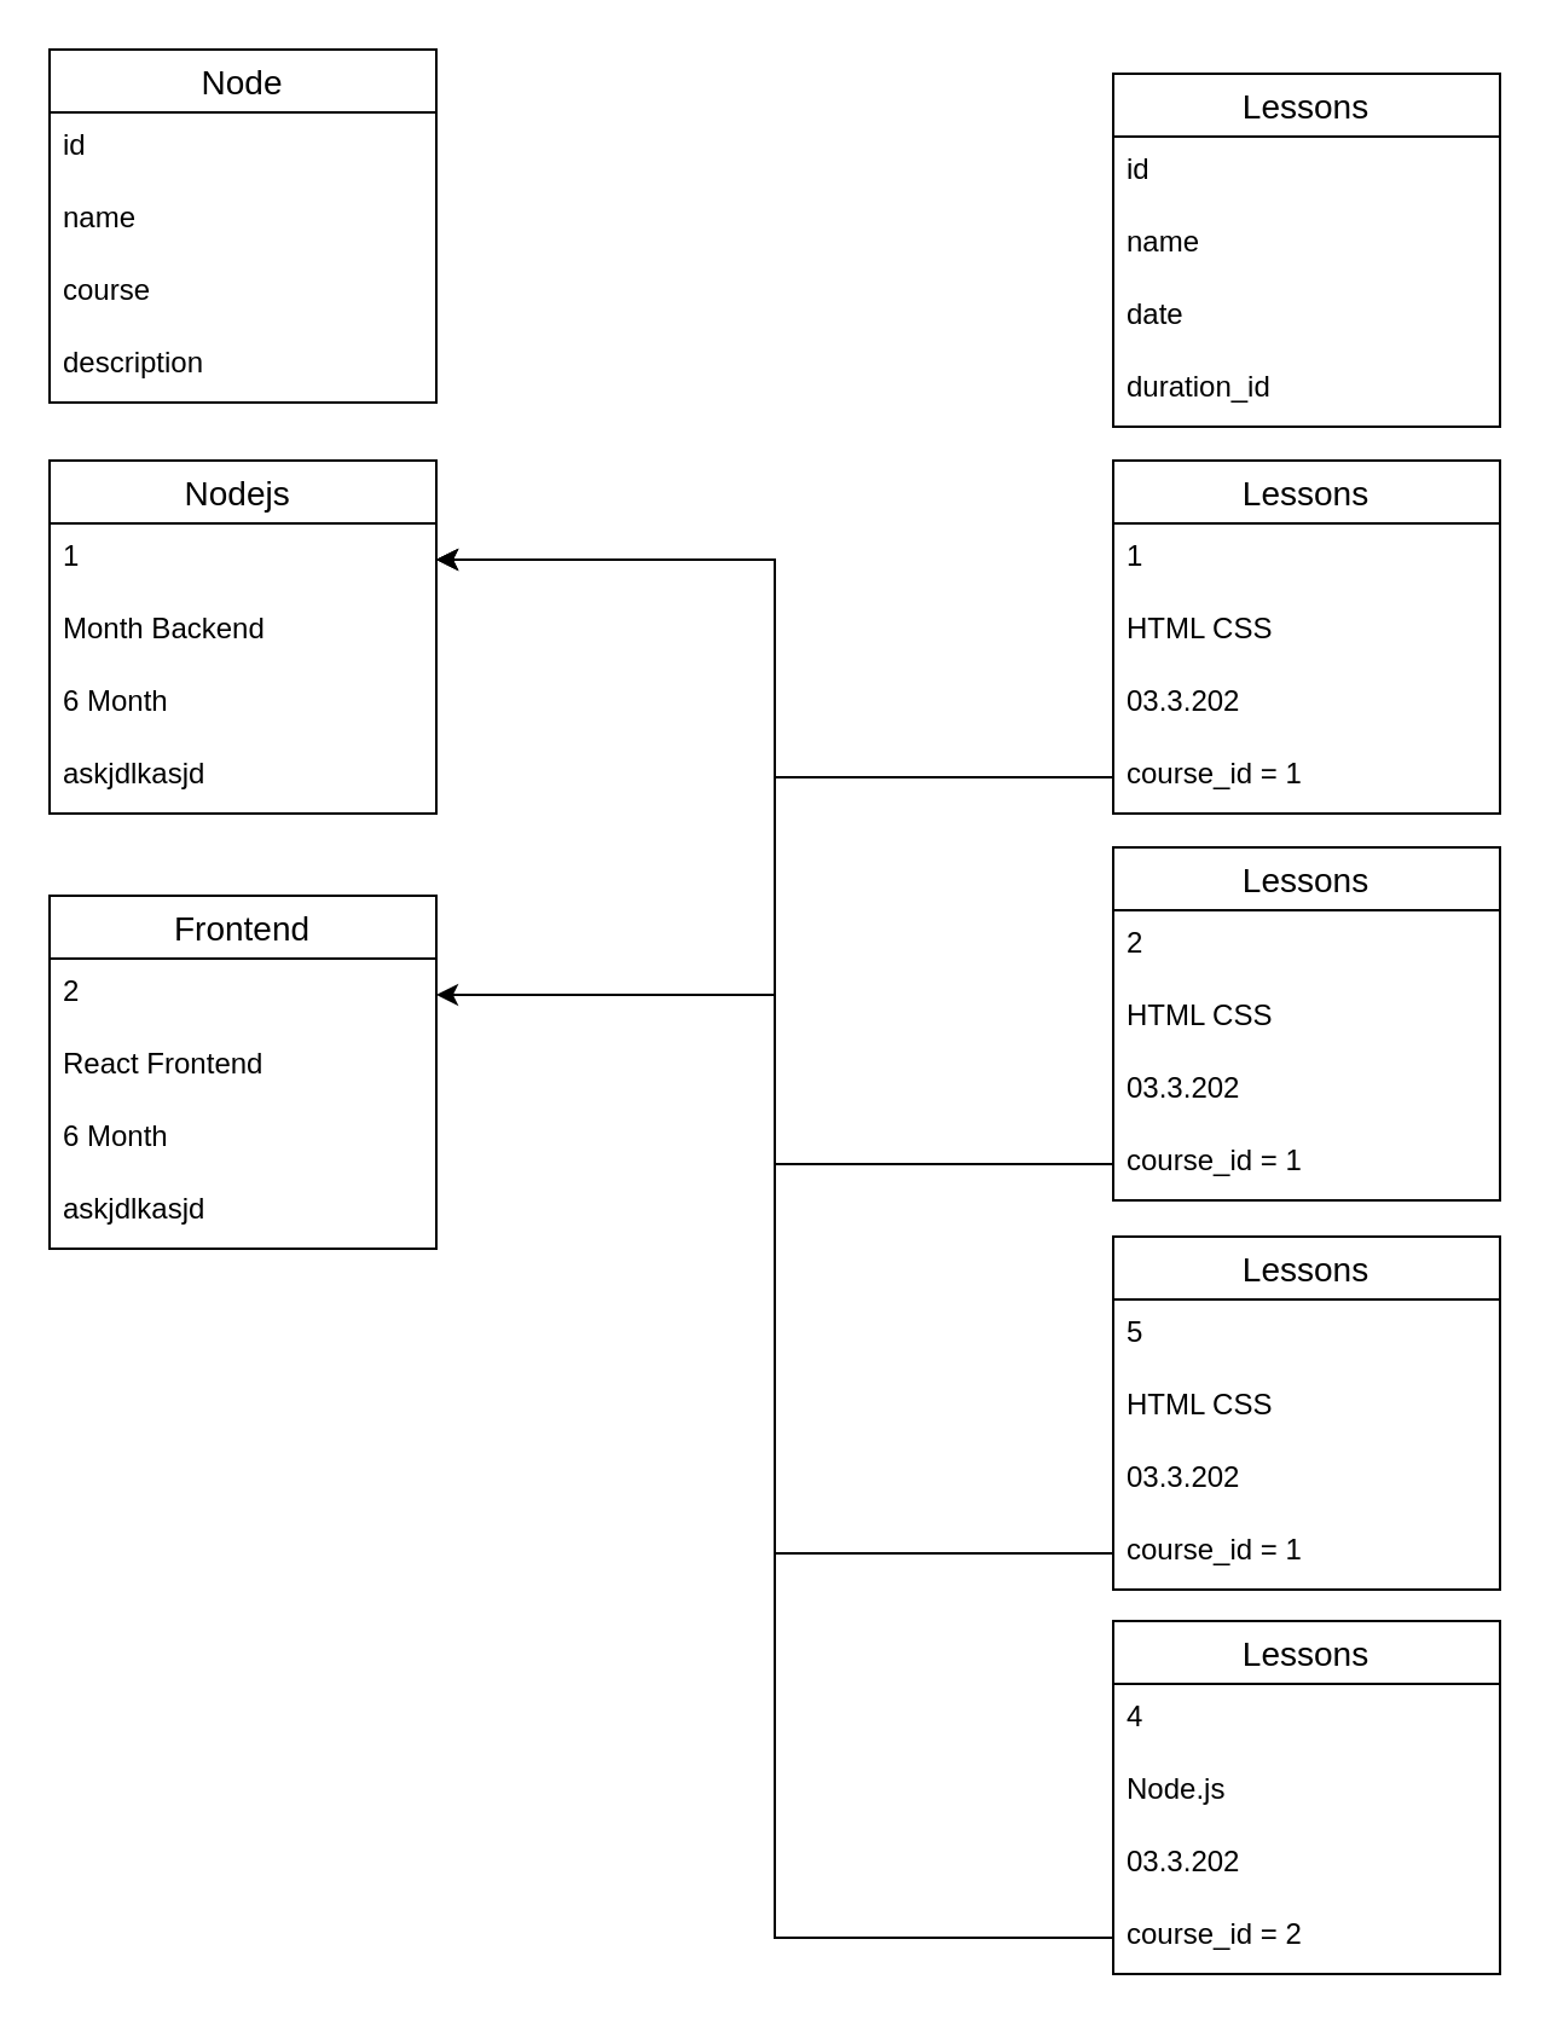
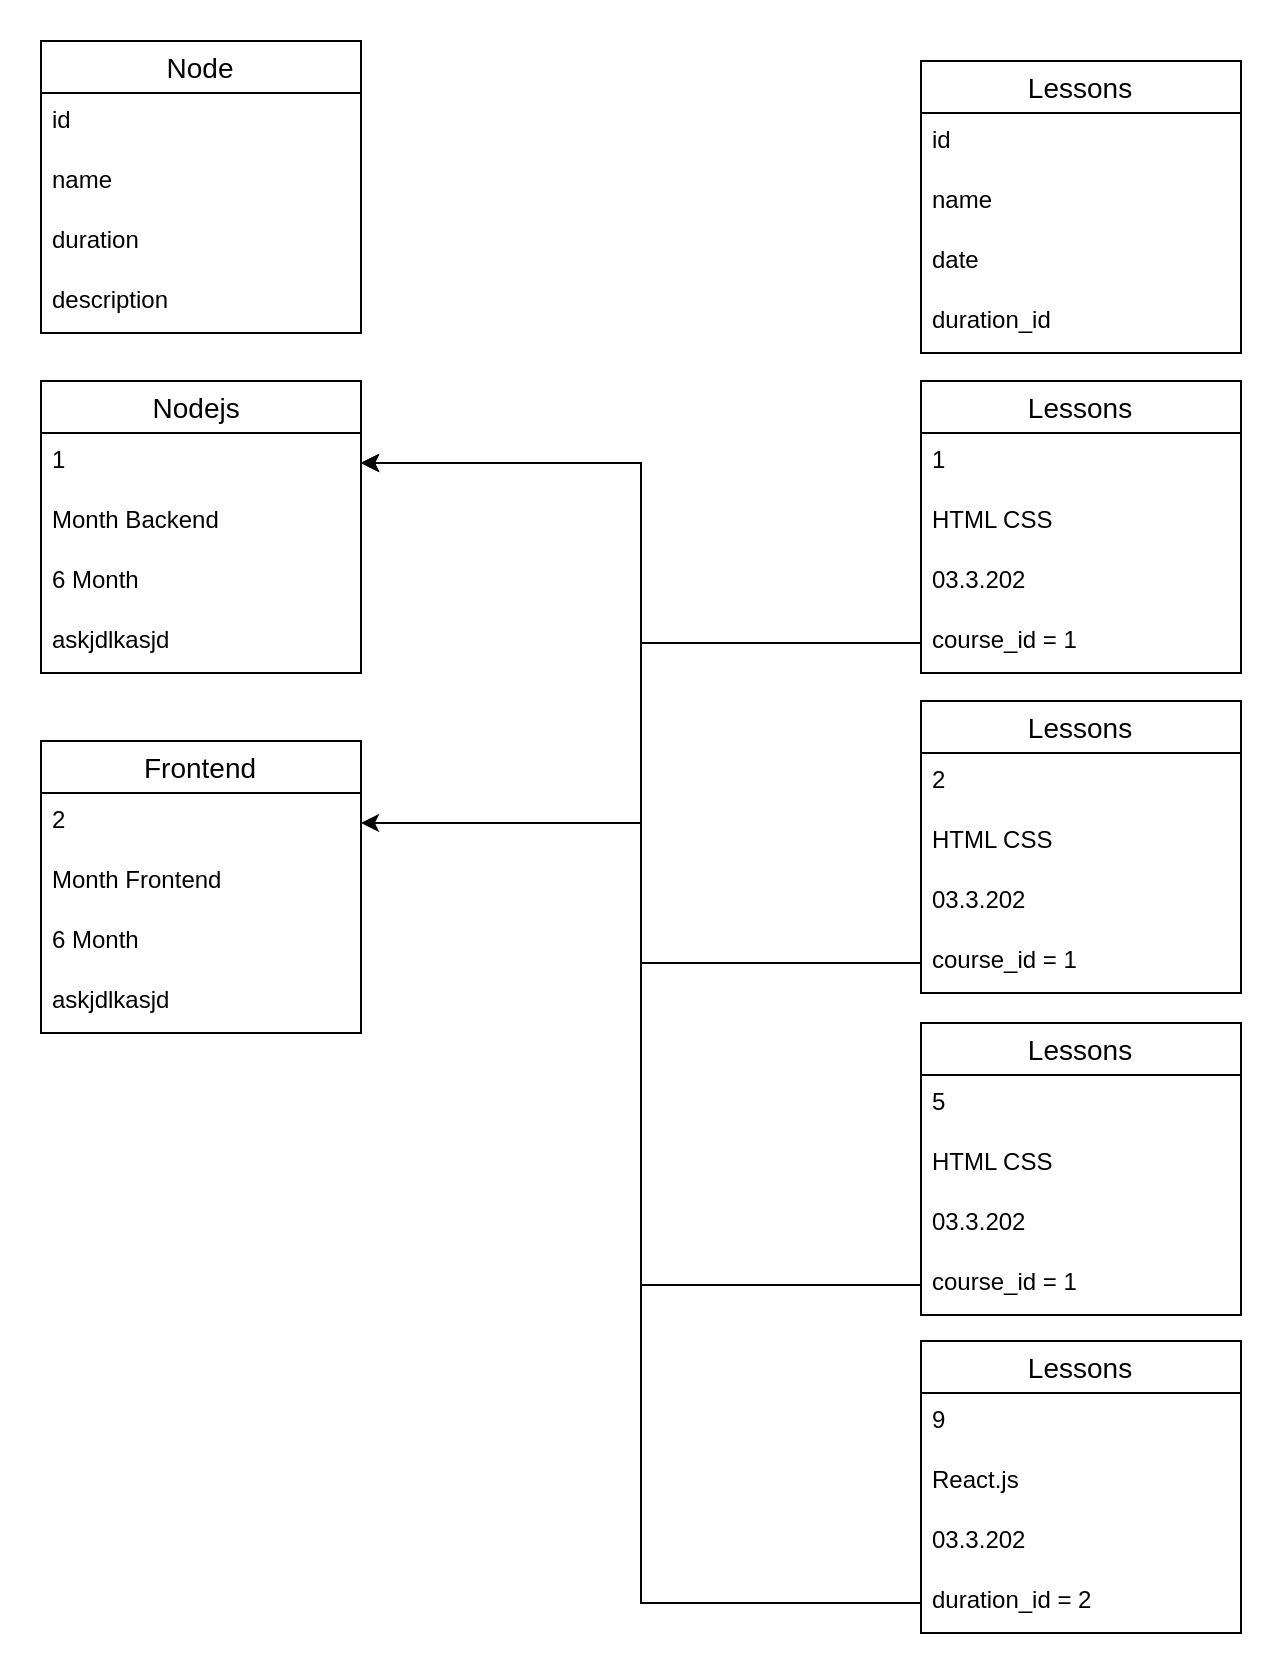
- <mxCell id="5" value="course" style="text;strokeColor=none;fillColor=none;spacingLeft=4;spacingRight=4;overflow=hidden;rotatable=0;points=[[0,0.5],[1,0.5]];portConstraint=eastwest;fontSize=12;whiteSpace=wrap;html=1;" vertex="1" parent="2"><mxGeometry y="86" width="160" height="30" as="geometry" /></mxCell>
+ <mxCell id="5" value="duration" style="text;strokeColor=none;fillColor=none;spacingLeft=4;spacingRight=4;overflow=hidden;rotatable=0;points=[[0,0.5],[1,0.5]];portConstraint=eastwest;fontSize=12;whiteSpace=wrap;html=1;" vertex="1" parent="2"><mxGeometry y="86" width="160" height="30" as="geometry" /></mxCell>
- <mxCell id="42" value="React Frontend" style="text;strokeColor=none;fillColor=none;spacingLeft=4;spacingRight=4;overflow=hidden;rotatable=0;points=[[0,0.5],[1,0.5]];portConstraint=eastwest;fontSize=12;whiteSpace=wrap;html=1;" vertex="1" parent="40"><mxGeometry y="56" width="160" height="30" as="geometry" /></mxCell>
+ <mxCell id="42" value="Month Frontend" style="text;strokeColor=none;fillColor=none;spacingLeft=4;spacingRight=4;overflow=hidden;rotatable=0;points=[[0,0.5],[1,0.5]];portConstraint=eastwest;fontSize=12;whiteSpace=wrap;html=1;" vertex="1" parent="40"><mxGeometry y="56" width="160" height="30" as="geometry" /></mxCell>
- <mxCell id="36" value="4" style="text;strokeColor=none;fillColor=none;spacingLeft=4;spacingRight=4;overflow=hidden;rotatable=0;points=[[0,0.5],[1,0.5]];portConstraint=eastwest;fontSize=12;whiteSpace=wrap;html=1;" vertex="1" parent="35"><mxGeometry y="26" width="160" height="30" as="geometry" /></mxCell>
+ <mxCell id="36" value="9" style="text;strokeColor=none;fillColor=none;spacingLeft=4;spacingRight=4;overflow=hidden;rotatable=0;points=[[0,0.5],[1,0.5]];portConstraint=eastwest;fontSize=12;whiteSpace=wrap;html=1;" vertex="1" parent="35"><mxGeometry y="26" width="160" height="30" as="geometry" /></mxCell>
- <mxCell id="37" value="Node.js" style="text;strokeColor=none;fillColor=none;spacingLeft=4;spacingRight=4;overflow=hidden;rotatable=0;points=[[0,0.5],[1,0.5]];portConstraint=eastwest;fontSize=12;whiteSpace=wrap;html=1;" vertex="1" parent="35"><mxGeometry y="56" width="160" height="30" as="geometry" /></mxCell>
+ <mxCell id="37" value="React.js" style="text;strokeColor=none;fillColor=none;spacingLeft=4;spacingRight=4;overflow=hidden;rotatable=0;points=[[0,0.5],[1,0.5]];portConstraint=eastwest;fontSize=12;whiteSpace=wrap;html=1;" vertex="1" parent="35"><mxGeometry y="56" width="160" height="30" as="geometry" /></mxCell>
- <mxCell id="39" value="course_id = 2" style="text;strokeColor=none;fillColor=none;spacingLeft=4;spacingRight=4;overflow=hidden;rotatable=0;points=[[0,0.5],[1,0.5]];portConstraint=eastwest;fontSize=12;whiteSpace=wrap;html=1;" vertex="1" parent="35"><mxGeometry y="116" width="160" height="30" as="geometry" /></mxCell>
+ <mxCell id="39" value="duration_id = 2" style="text;strokeColor=none;fillColor=none;spacingLeft=4;spacingRight=4;overflow=hidden;rotatable=0;points=[[0,0.5],[1,0.5]];portConstraint=eastwest;fontSize=12;whiteSpace=wrap;html=1;" vertex="1" parent="35"><mxGeometry y="116" width="160" height="30" as="geometry" /></mxCell>
